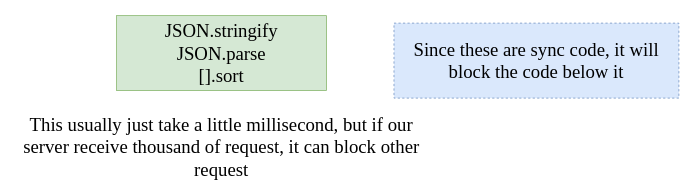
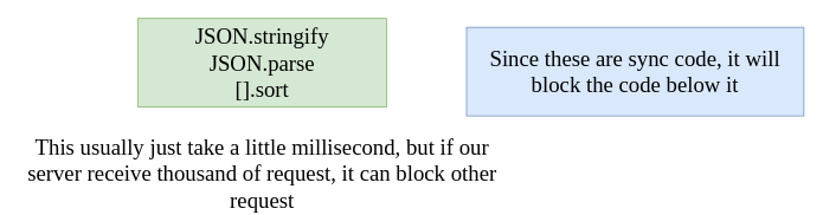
- <mxCell id="4" value="Since these are sync code, it will block the code below it" style="rounded=0;whiteSpace=wrap;html=1;fontFamily=Comfortaa;fontSource=https%3A%2F%2Ffonts.googleapis.com%2Fcss%3Ffamily%3DComfortaa;fontSize=25;fillColor=#dae8fc;strokeColor=#6c8ebf;dashed=1;" vertex="1" parent="1"><mxGeometry x="525" y="30" width="380" height="100" as="geometry" /></mxCell>
+ <mxCell id="4" value="Since these are sync code, it will block the code below it" style="rounded=0;whiteSpace=wrap;html=1;fontFamily=Comfortaa;fontSource=https%3A%2F%2Ffonts.googleapis.com%2Fcss%3Ffamily%3DComfortaa;fontSize=25;fillColor=#dae8fc;strokeColor=#6c8ebf;" vertex="1" parent="1"><mxGeometry x="525" y="30" width="380" height="100" as="geometry" /></mxCell>
